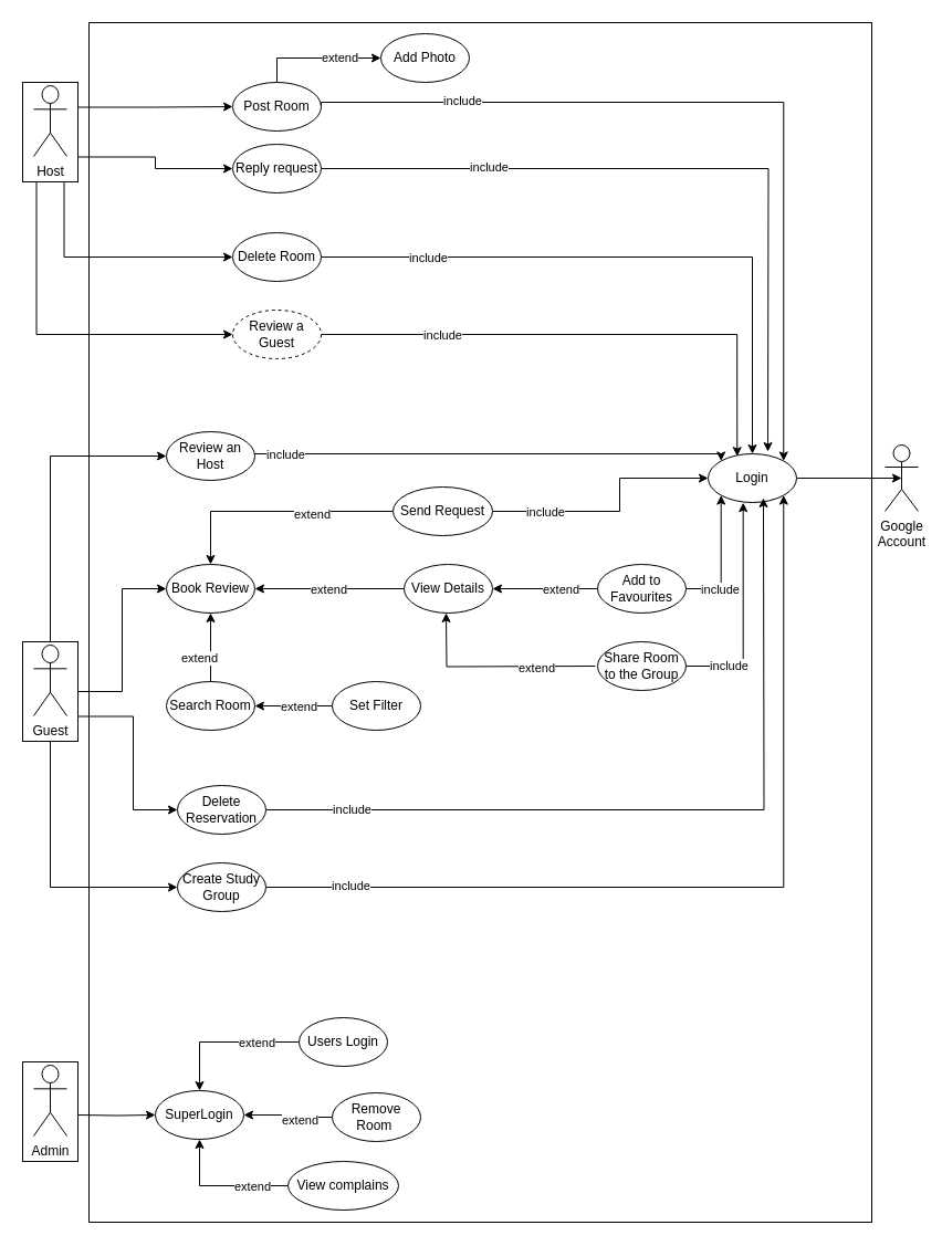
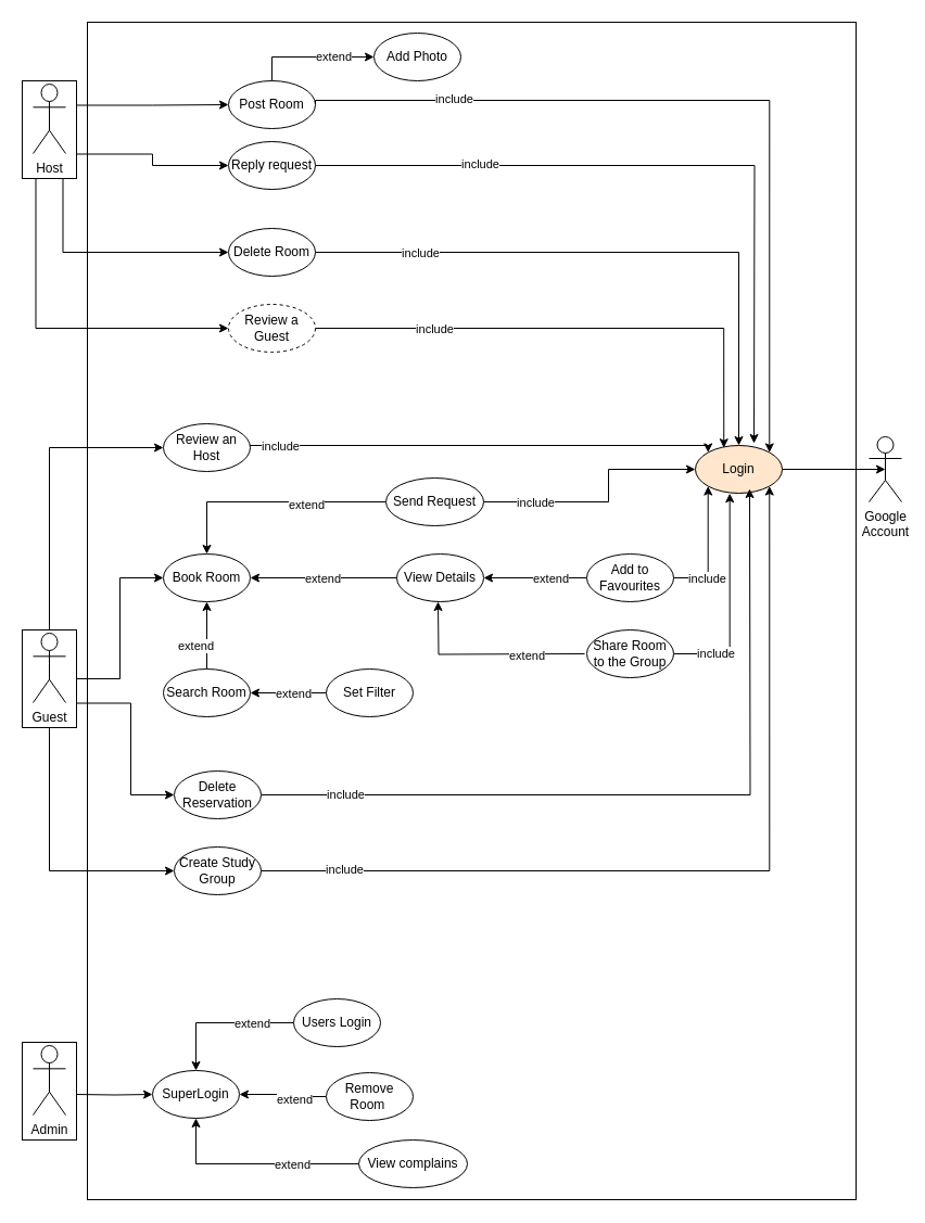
- <mxCell id="12" value="Login" style="ellipse;whiteSpace=wrap;html=1;" parent="1" vertex="1"><mxGeometry x="640" y="410" width="80" height="44" as="geometry" /></mxCell>
+ <mxCell id="12" value="Login" style="ellipse;whiteSpace=wrap;html=1;fillColor=#ffe6cc;" parent="1" vertex="1"><mxGeometry x="640" y="410" width="80" height="44" as="geometry" /></mxCell>
- <mxCell id="61" value="Book Review" style="ellipse;whiteSpace=wrap;html=1;" parent="1" vertex="1"><mxGeometry x="150" y="510" width="80" height="44" as="geometry" /></mxCell>
+ <mxCell id="61" value="Book Room" style="ellipse;whiteSpace=wrap;html=1;" parent="1" vertex="1"><mxGeometry x="150" y="510" width="80" height="44" as="geometry" /></mxCell>
- <mxCell id="21" value="View complains" style="ellipse;whiteSpace=wrap;html=1;" parent="1" vertex="1"><mxGeometry x="260" y="1050" width="100" height="44" as="geometry" /></mxCell>
+ <mxCell id="21" value="View complains" style="ellipse;whiteSpace=wrap;html=1;" parent="1" vertex="1"><mxGeometry x="330" y="1050" width="100" height="44" as="geometry" /></mxCell>
